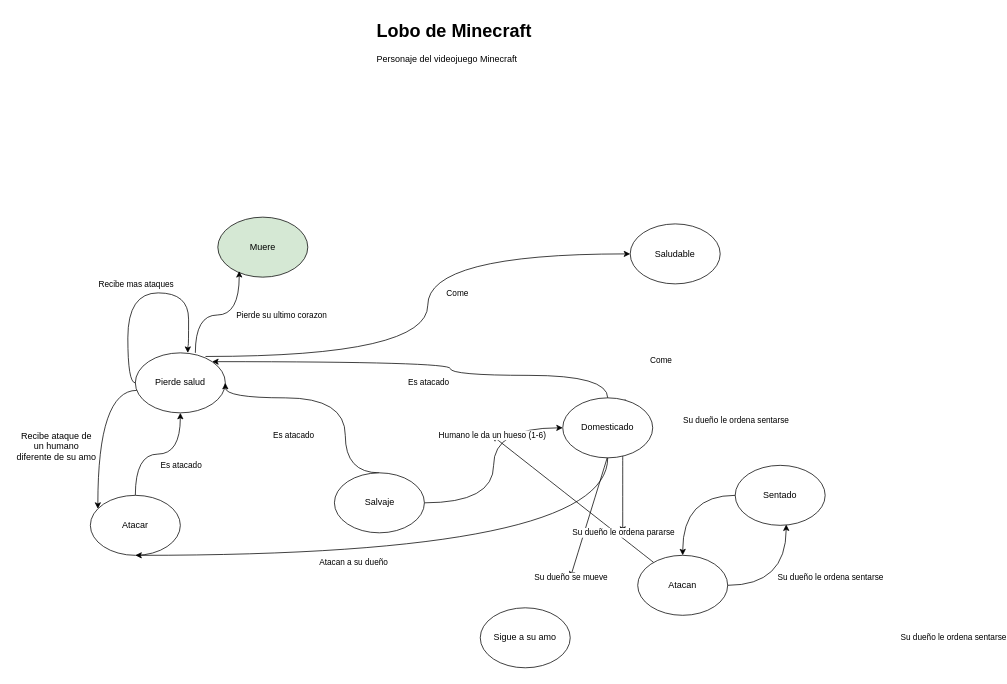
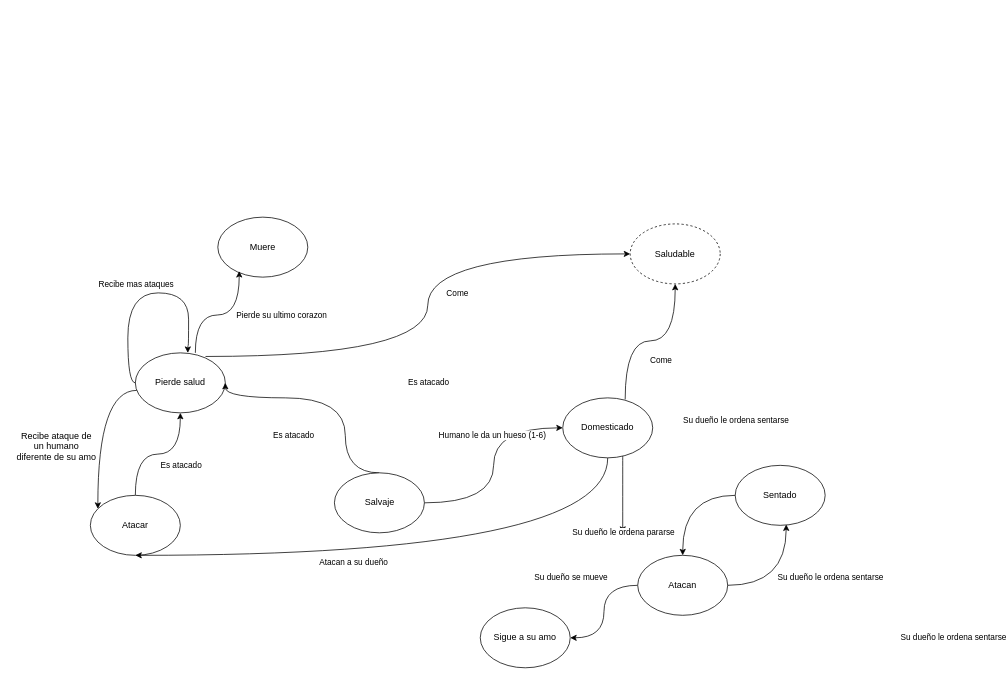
- <mxCell id="14" value="&lt;h1 style=&quot;margin-top: 0px;&quot;&gt;Lobo de Minecraft&lt;/h1&gt;&lt;p&gt;Personaje del videojuego Minecraft&lt;/p&gt;" style="text;html=1;whiteSpace=wrap;overflow=hidden;rounded=0;" vertex="1" parent="1"><mxGeometry x="500" y="20" width="300" height="80" as="geometry" /></mxCell>
- <mxCell id="5" value="Muere" style="ellipse;whiteSpace=wrap;html=1;fillColor=#d5e8d4;" vertex="1" parent="1"><mxGeometry x="290" y="289" width="120" height="80" as="geometry" /></mxCell>
+ <mxCell id="5" value="Muere" style="ellipse;whiteSpace=wrap;html=1;" vertex="1" parent="1"><mxGeometry x="290" y="289" width="120" height="80" as="geometry" /></mxCell>
- <mxCell id="13" value="Saludable" style="ellipse;whiteSpace=wrap;html=1;" vertex="1" parent="1"><mxGeometry x="840" y="298" width="120" height="80" as="geometry" /></mxCell>
+ <mxCell id="13" value="Saludable" style="ellipse;whiteSpace=wrap;html=1;dashed=1;" vertex="1" parent="1"><mxGeometry x="840" y="298" width="120" height="80" as="geometry" /></mxCell>
- <mxCell id="30" style="edgeStyle=orthogonalEdgeStyle;rounded=0;orthogonalLoop=1;jettySize=auto;html=1;entryX=1;entryY=0;entryDx=0;entryDy=0;curved=1;" edge="1" parent="1" source="10" target="12"><mxGeometry relative="1" as="geometry"><Array as="points"><mxPoint x="810" y="500" /><mxPoint x="600" y="500" /><mxPoint x="600" y="482" /></Array></mxGeometry></mxCell>
- <mxCell id="16" style="edgeStyle=orthogonalEdgeStyle;rounded=0;orthogonalLoop=1;jettySize=auto;html=1;curved=1;" edge="1" parent="1" source="17" target="24"><mxGeometry relative="1" as="geometry" /></mxCell>
+ <mxCell id="16" style="edgeStyle=orthogonalEdgeStyle;rounded=0;orthogonalLoop=1;jettySize=auto;html=1;curved=1;" edge="1" parent="1" source="17" target="18"><mxGeometry relative="1" as="geometry" /></mxCell>
- <mxCell id="8" style="edgeStyle=orthogonalEdgeStyle;rounded=0;orthogonalLoop=1;jettySize=auto;html=1;curved=1;exitX=0.694;exitY=0.026;exitDx=0;exitDy=0;exitPerimeter=0;" edge="1" parent="1" source="10" target="27"><mxGeometry relative="1" as="geometry" /></mxCell>
+ <mxCell id="8" style="edgeStyle=orthogonalEdgeStyle;rounded=0;orthogonalLoop=1;jettySize=auto;html=1;curved=1;exitX=0.694;exitY=0.026;exitDx=0;exitDy=0;exitPerimeter=0;" edge="1" parent="1" source="10" target="13"><mxGeometry relative="1" as="geometry" /></mxCell>
